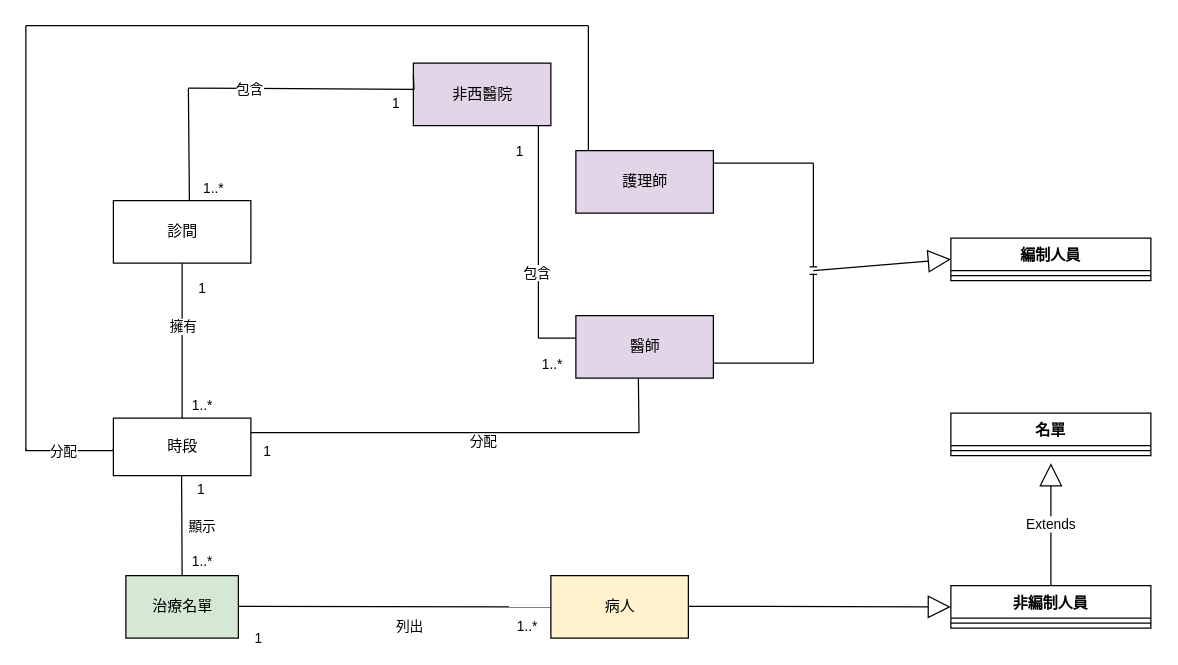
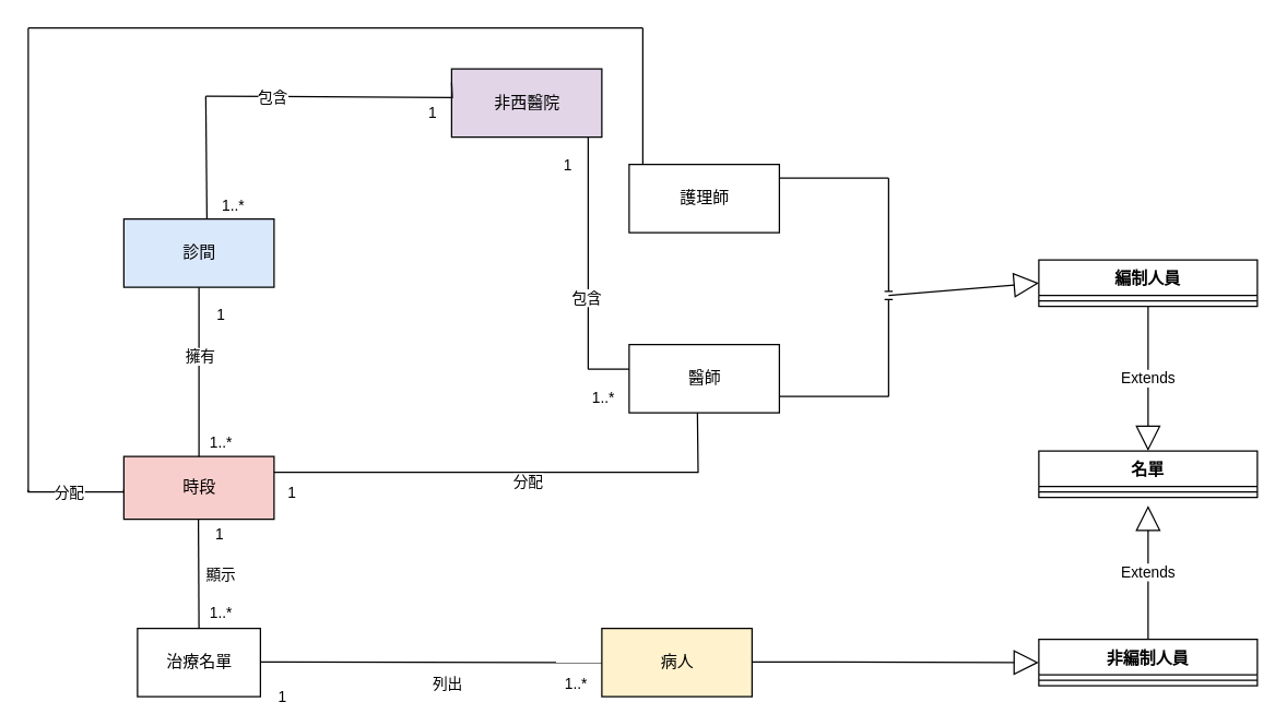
- <mxCell id="7" value="護理師" style="html=1;fillColor=#e1d5e7;" vertex="1" parent="1"><mxGeometry x="460" y="120" width="110" height="50" as="geometry" /></mxCell>
+ <mxCell id="7" value="護理師" style="html=1;" vertex="1" parent="1"><mxGeometry x="460" y="120" width="110" height="50" as="geometry" /></mxCell>
- <mxCell id="3" value="診間" style="html=1;" vertex="1" parent="1"><mxGeometry x="90" y="160" width="110" height="50" as="geometry" /></mxCell>
+ <mxCell id="3" value="診間" style="html=1;fillColor=#dae8fc;" vertex="1" parent="1"><mxGeometry x="90" y="160" width="110" height="50" as="geometry" /></mxCell>
+ <mxCell id="50" value="Extends" style="endArrow=block;endSize=16;endFill=0;html=1;rounded=0;shadow=0;sketch=0;strokeWidth=1;jumpStyle=line;entryX=0.5;entryY=0;entryDx=0;entryDy=0;exitX=0.5;exitY=1;exitDx=0;exitDy=0;" edge="1" parent="1" source="10" target="14"><mxGeometry width="160" relative="1" as="geometry"><mxPoint x="770" y="310" as="sourcePoint" /><mxPoint x="930" y="310" as="targetPoint" /></mxGeometry></mxCell>
- <mxCell id="5" value="醫師" style="html=1;fillColor=#e1d5e7;" vertex="1" parent="1"><mxGeometry x="460" y="252" width="110" height="50" as="geometry" /></mxCell>
+ <mxCell id="5" value="醫師" style="html=1;" vertex="1" parent="1"><mxGeometry x="460" y="252" width="110" height="50" as="geometry" /></mxCell>
- <mxCell id="4" value="時段" style="html=1;" vertex="1" parent="1"><mxGeometry x="90" y="334" width="110" height="46" as="geometry" /></mxCell>
+ <mxCell id="4" value="時段" style="html=1;fillColor=#f8cecc;" vertex="1" parent="1"><mxGeometry x="90" y="334" width="110" height="46" as="geometry" /></mxCell>
- <mxCell id="6" value="治療名單" style="html=1;fillColor=#d5e8d4;" vertex="1" parent="1"><mxGeometry x="100" y="460" width="90" height="50" as="geometry" /></mxCell>
+ <mxCell id="6" value="治療名單" style="html=1;" vertex="1" parent="1"><mxGeometry x="100" y="460" width="90" height="50" as="geometry" /></mxCell>
